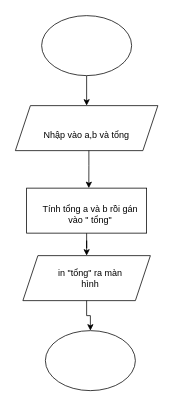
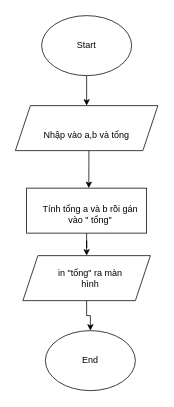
+ <mxCell id="4" value="&lt;font style=&quot;vertical-align: inherit;&quot;&gt;&lt;font style=&quot;vertical-align: inherit;&quot;&gt;Start&lt;/font&gt;&lt;/font&gt;" style="text;html=1;align=center;verticalAlign=middle;whiteSpace=wrap;rounded=0;" vertex="1" parent="1"><mxGeometry x="85" y="45" width="60" height="30" as="geometry" /></mxCell>
+ <mxCell id="15" value="&lt;font style=&quot;vertical-align: inherit;&quot;&gt;&lt;font style=&quot;vertical-align: inherit;&quot;&gt;End&lt;/font&gt;&lt;/font&gt;" style="text;html=1;align=center;verticalAlign=middle;whiteSpace=wrap;rounded=0;" vertex="1" parent="1"><mxGeometry x="90" y="465" width="60" height="30" as="geometry" /></mxCell>
